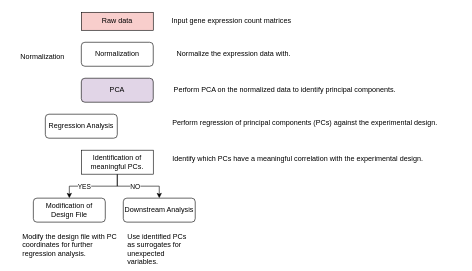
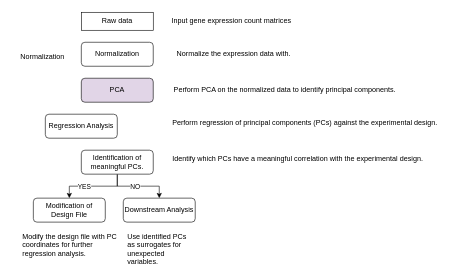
- <mxCell id="6" value="Raw data" style="rounded=0;whiteSpace=wrap;html=1;fillColor=#f8cecc;" vertex="1" parent="1"><mxGeometry x="135" y="20" width="120" height="30" as="geometry" /></mxCell>
+ <mxCell id="6" value="Raw data" style="rounded=0;whiteSpace=wrap;html=1;" vertex="1" parent="1"><mxGeometry x="135" y="20" width="120" height="30" as="geometry" /></mxCell>
- <mxCell id="12" value="Identification of meaningful PCs." style="whiteSpace=wrap;html=1;fontSize=12;glass=0;strokeWidth=1;shadow=0;rounded=0;" vertex="1" parent="1"><mxGeometry x="135" y="250" width="120" height="40" as="geometry" /></mxCell>
+ <mxCell id="12" value="Identification of meaningful PCs." style="rounded=1;whiteSpace=wrap;html=1;fontSize=12;glass=0;strokeWidth=1;shadow=0;" vertex="1" parent="1"><mxGeometry x="135" y="250" width="120" height="40" as="geometry" /></mxCell>
